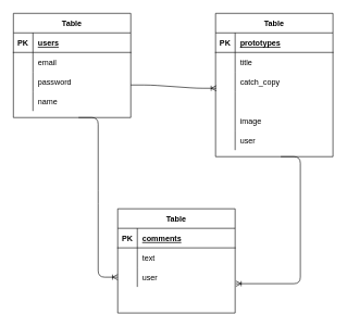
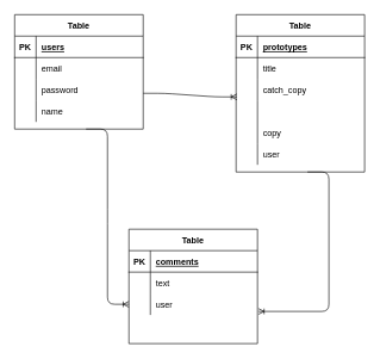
- <mxCell id="29" value="image" style="shape=partialRectangle;connectable=0;fillColor=none;top=0;left=0;bottom=0;right=0;align=left;spacingLeft=6;overflow=hidden;" vertex="1" parent="27"><mxGeometry x="30" width="150" height="30" as="geometry" /></mxCell>
+ <mxCell id="29" value="copy" style="shape=partialRectangle;connectable=0;fillColor=none;top=0;left=0;bottom=0;right=0;align=left;spacingLeft=6;overflow=hidden;" vertex="1" parent="27"><mxGeometry x="30" width="150" height="30" as="geometry" /></mxCell>
